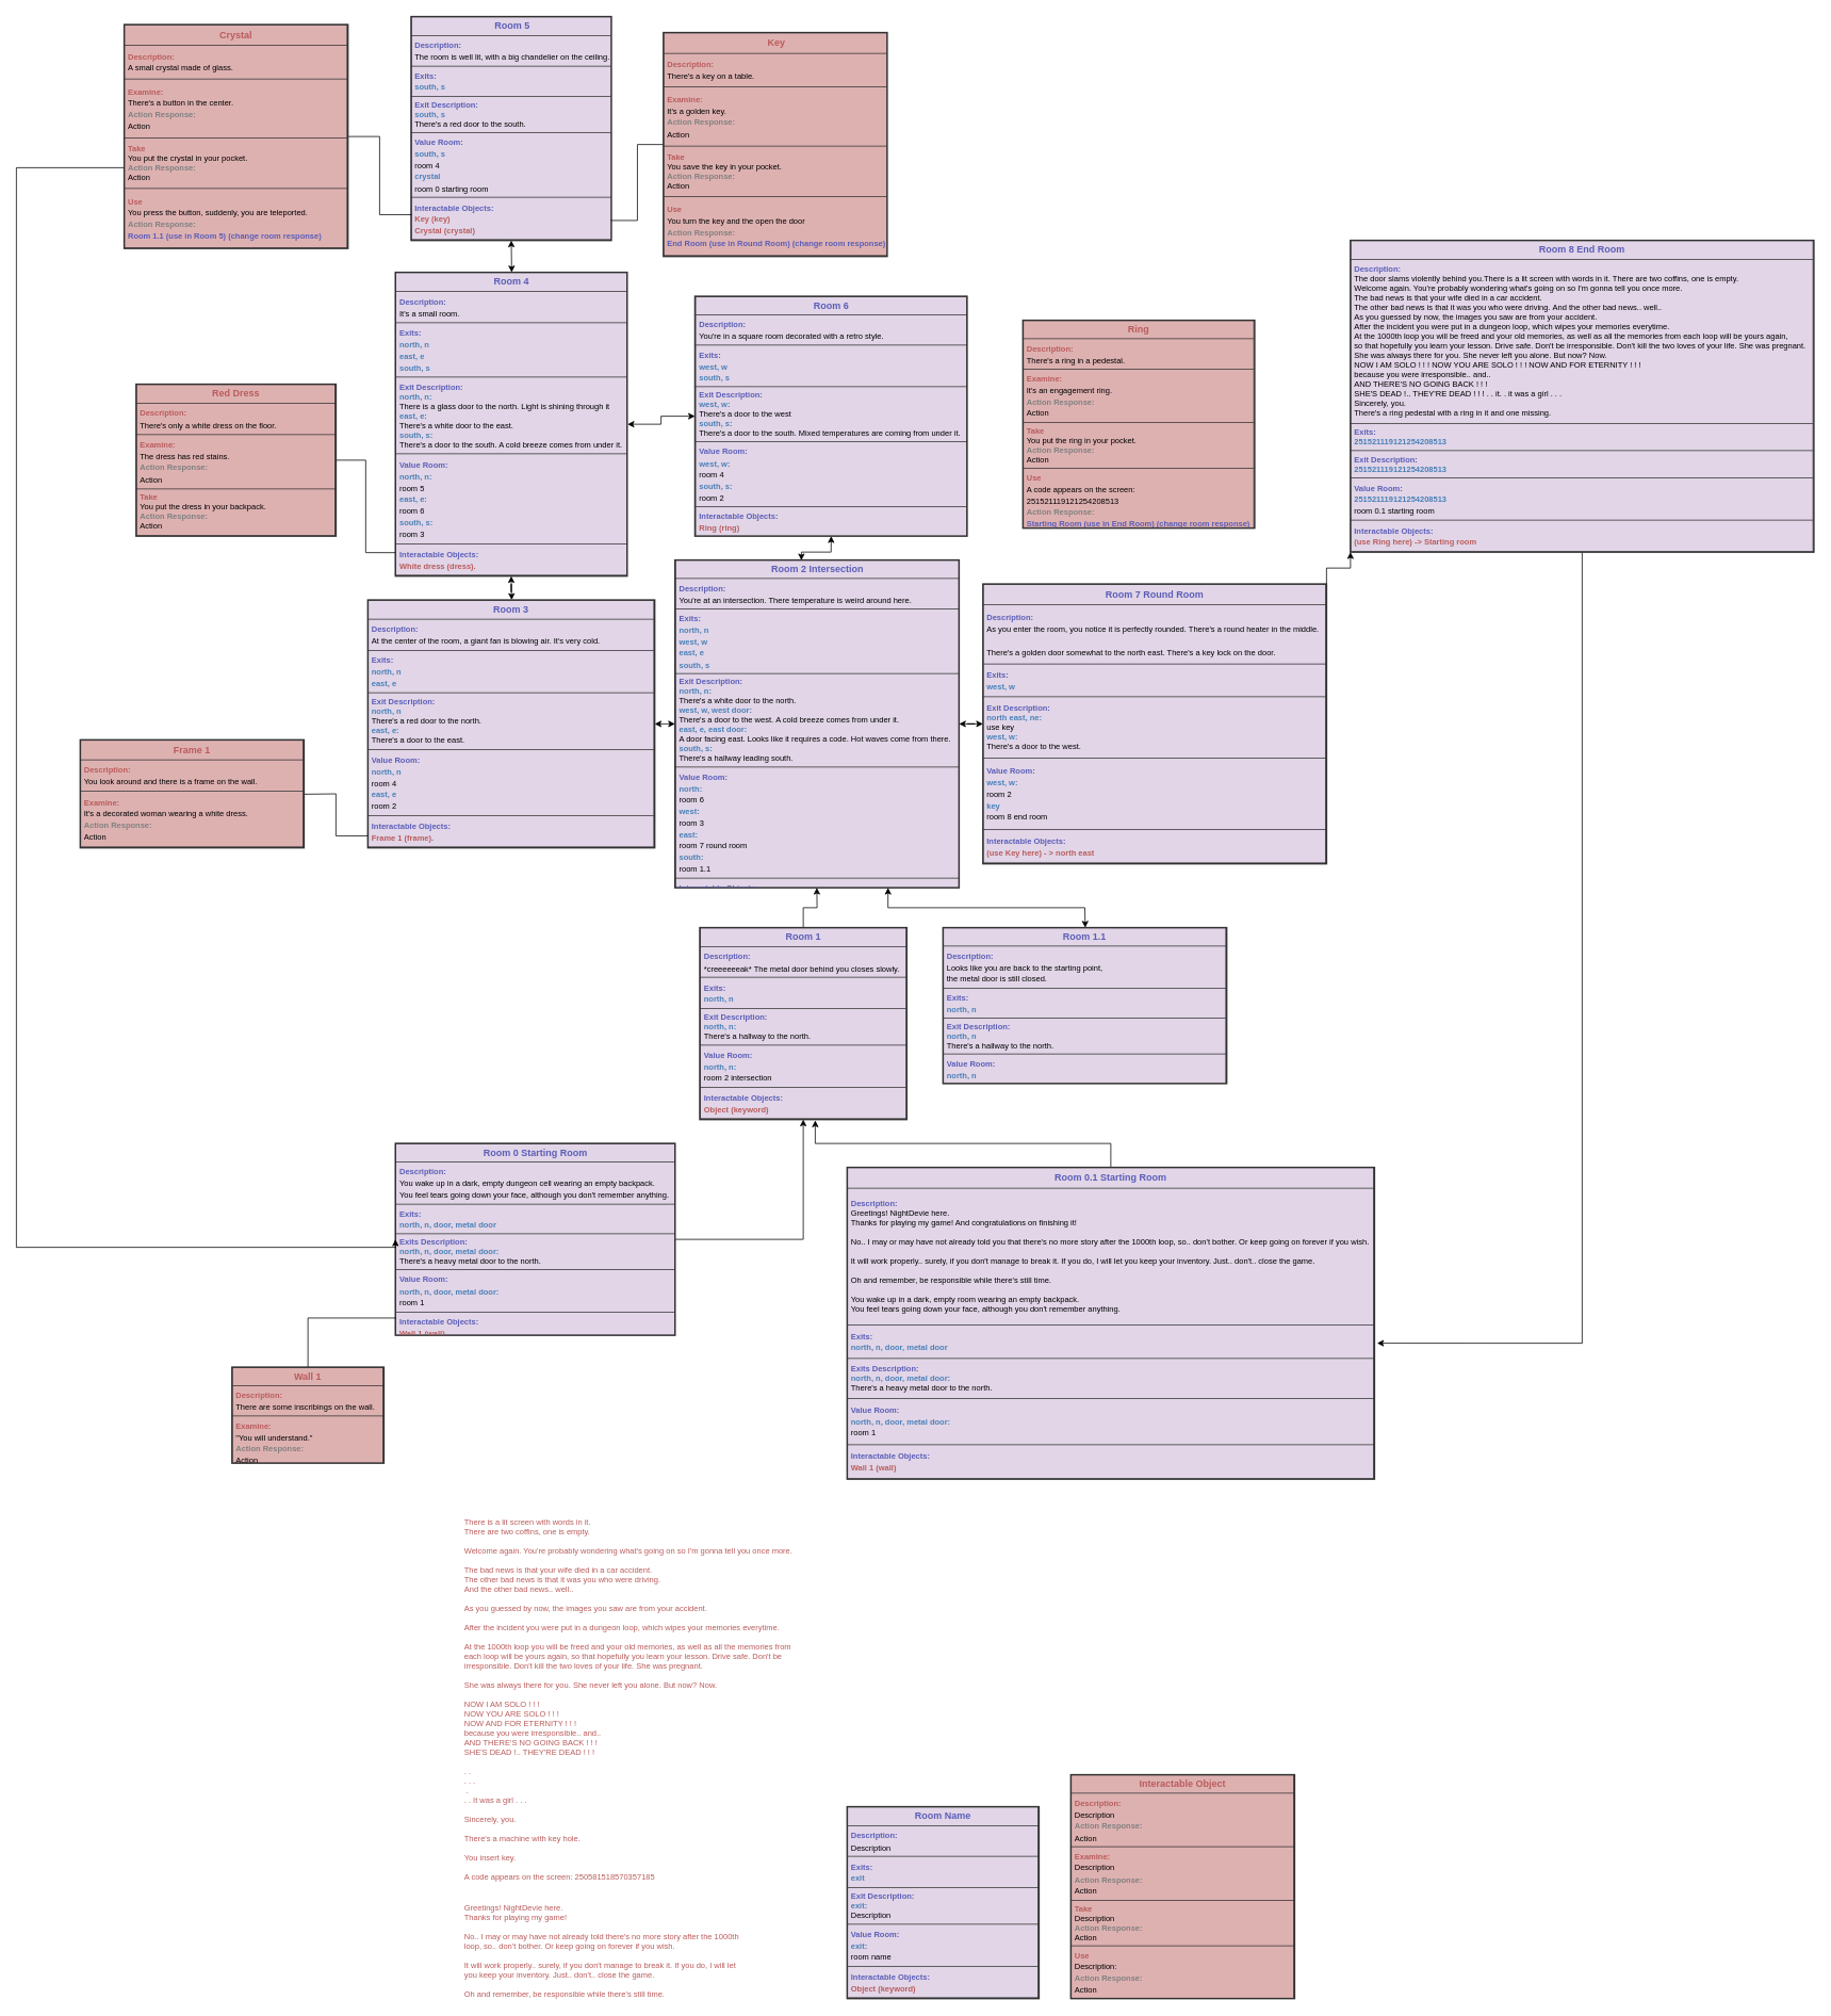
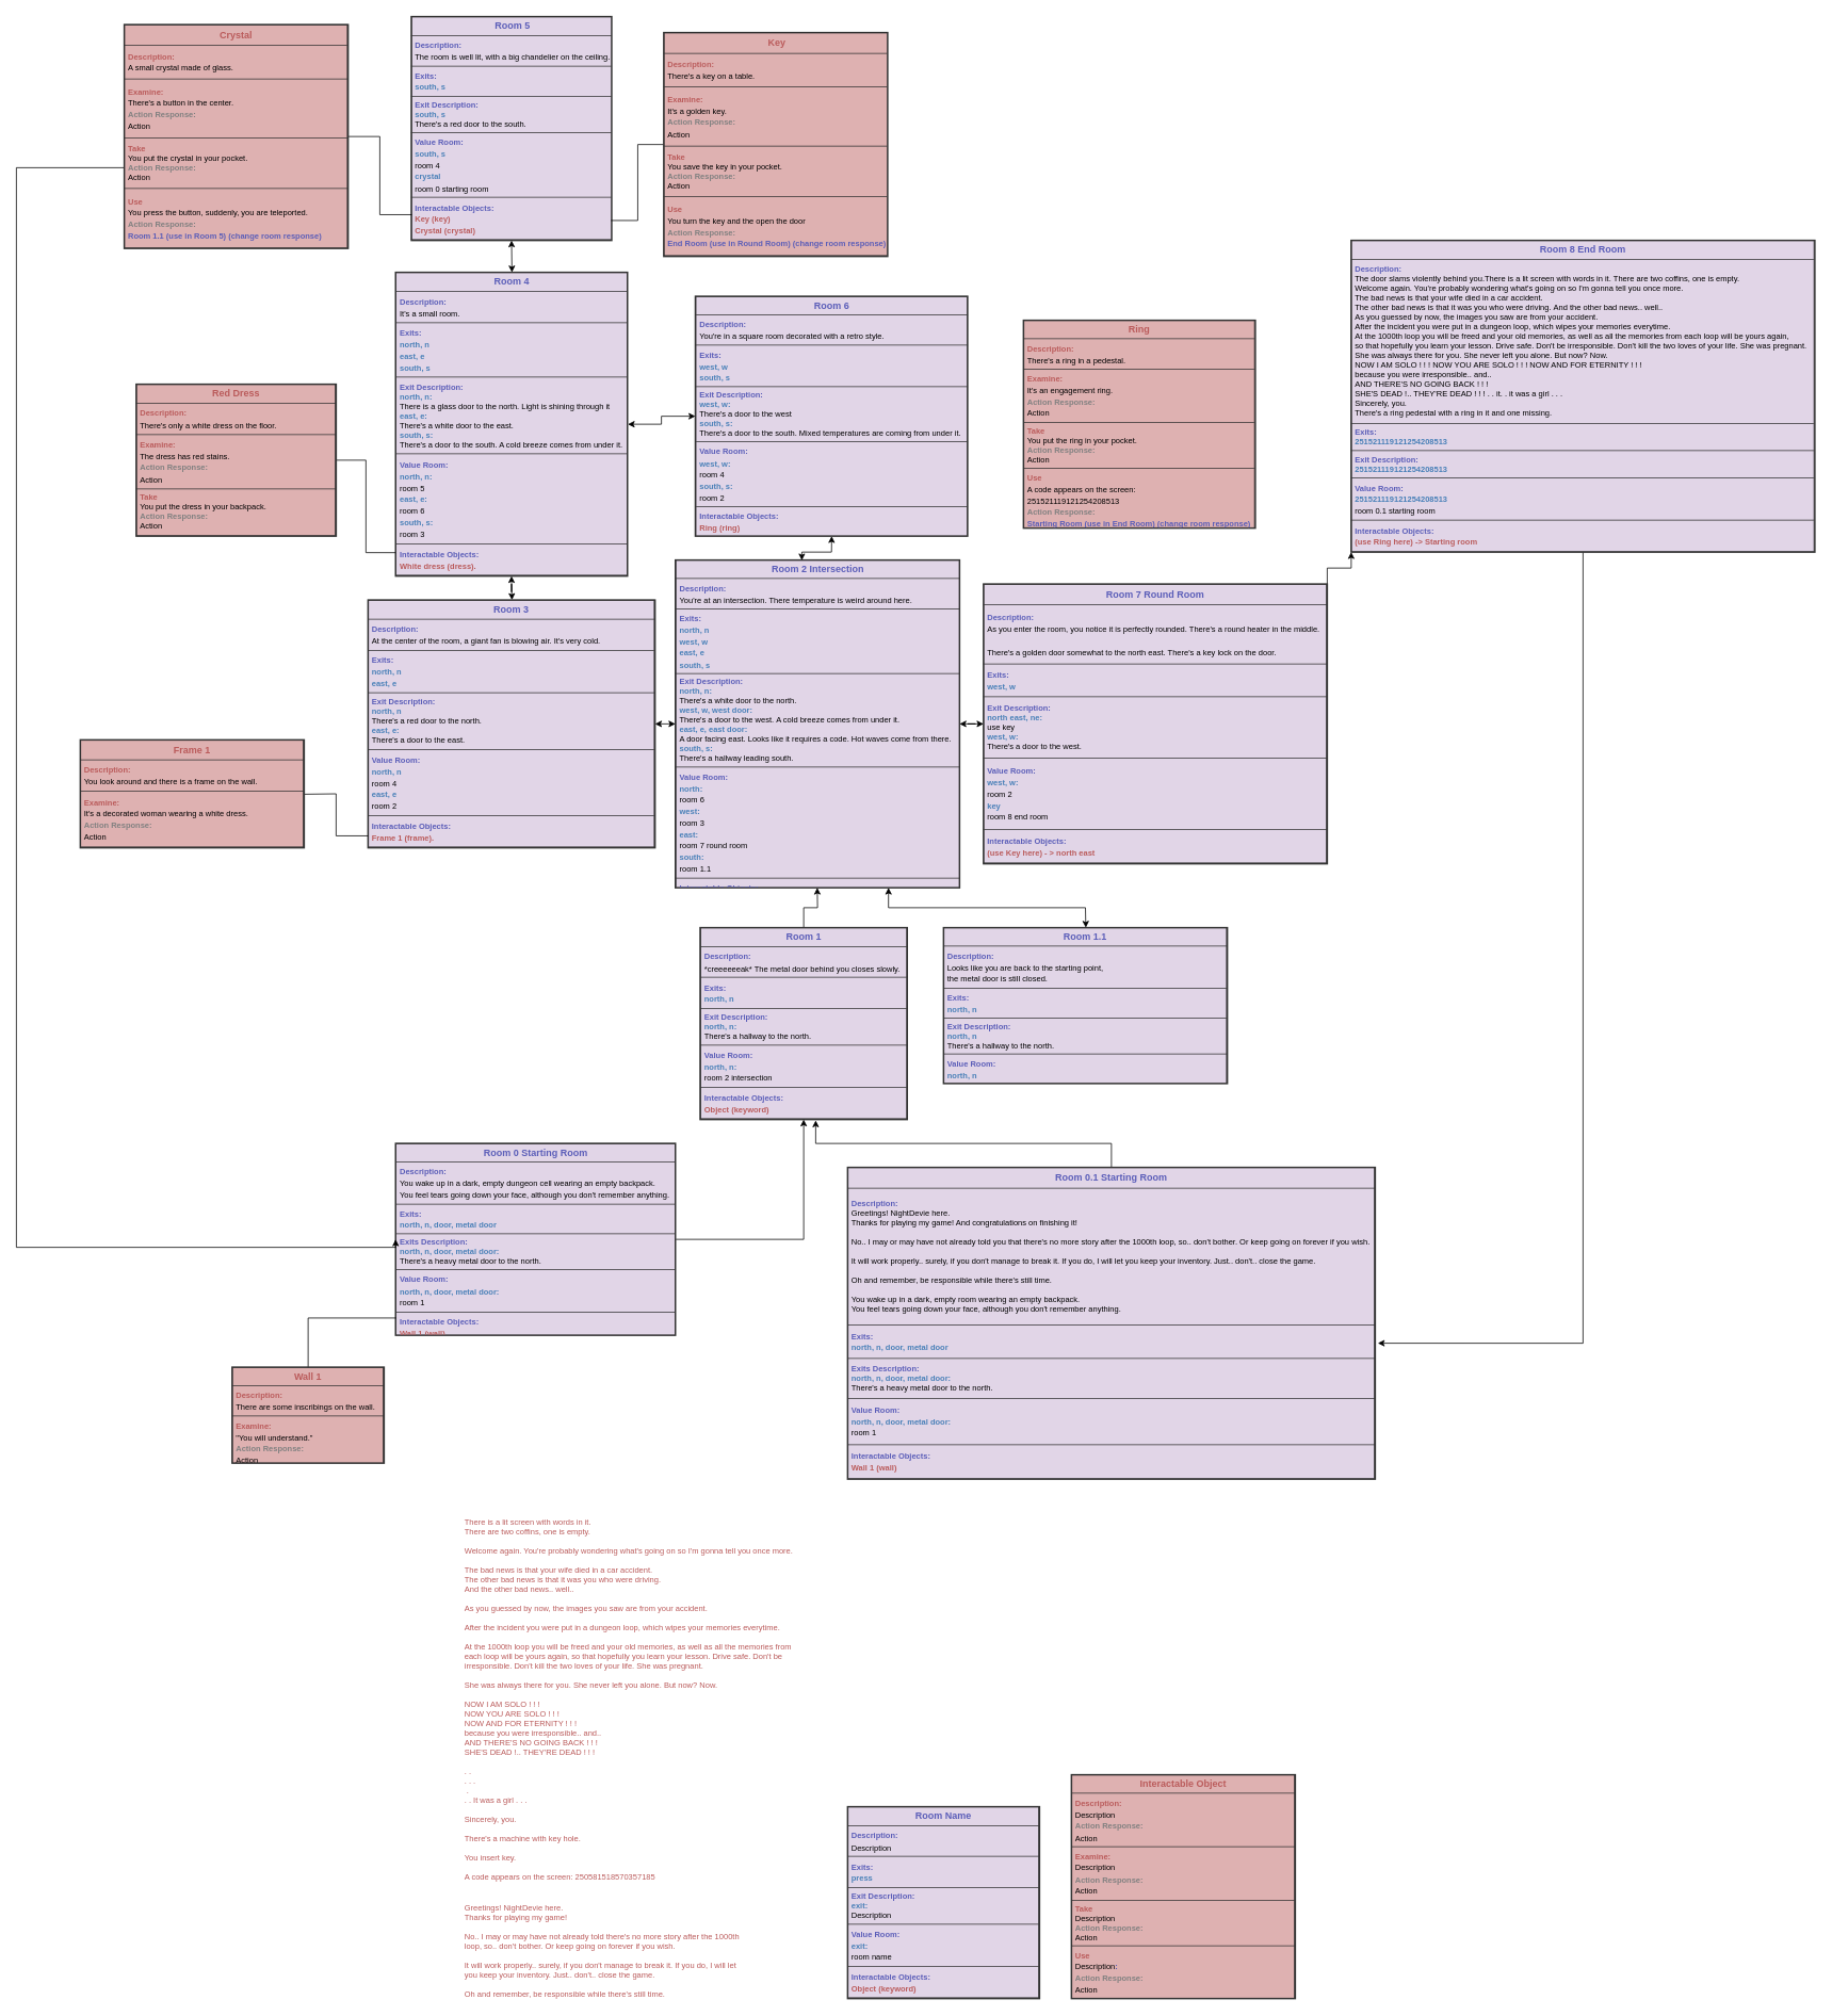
- <mxCell id="4" value="&lt;table border=&quot;1&quot; width=&quot;100%&quot; height=&quot;100%&quot; cellpadding=&quot;4&quot; style=&quot;width: 100%; height: 100%; border-collapse: collapse; border: 1px solid rgb(51, 51, 51);&quot;&gt;&lt;tbody&gt;&lt;tr&gt;&lt;th style=&quot;border-collapse: collapse;&quot; border=&quot;1&quot; align=&quot;center&quot;&gt;&lt;b&gt;&lt;font style=&quot;font-size: 12px;&quot; color=&quot;#5a5db8&quot;&gt;Room Name&lt;/font&gt;&lt;/b&gt;&lt;/th&gt;&lt;/tr&gt;&lt;tr&gt;&lt;td&gt;&lt;font size=&quot;1&quot; color=&quot;#5a5db8&quot;&gt;&lt;b&gt;Description:&lt;/b&gt;&lt;/font&gt;&lt;br&gt;&lt;font style=&quot;font-size: 10px;&quot;&gt;Description&lt;/font&gt;&lt;br&gt;&lt;/td&gt;&lt;/tr&gt;&lt;tr&gt;&lt;td style=&quot;border-collapse: collapse;&quot; border=&quot;1&quot;&gt;&lt;font size=&quot;1&quot; color=&quot;#5a5db8&quot;&gt;&lt;b style=&quot;&quot;&gt;Exits:&lt;/b&gt;&lt;/font&gt;&lt;br&gt;&lt;font color=&quot;#4980b8&quot;&gt;&lt;span style=&quot;font-size: 10px;&quot;&gt;&lt;b&gt;exit&lt;/b&gt;&lt;/span&gt;&lt;/font&gt;&lt;/td&gt;&lt;/tr&gt;&lt;tr style=&quot;font-size: 10px;&quot;&gt;&lt;td&gt;&lt;font style=&quot;&quot; color=&quot;#5a5db8&quot;&gt;&lt;b style=&quot;&quot;&gt;&lt;font style=&quot;font-size: 10px;&quot;&gt;Exit Description:&lt;/font&gt;&lt;br&gt;&lt;/b&gt;&lt;/font&gt;&lt;font color=&quot;#4980b8&quot;&gt;&lt;b&gt;exit:&lt;br&gt;&lt;/b&gt;&lt;/font&gt;Description&lt;/td&gt;&lt;/tr&gt;&lt;tr&gt;&lt;td&gt;&lt;font color=&quot;#5a5db8&quot;&gt;&lt;span style=&quot;font-size: 10px;&quot;&gt;&lt;b&gt;Value Room:&lt;br&gt;&lt;/b&gt;&lt;/span&gt;&lt;/font&gt;&lt;font color=&quot;#4980b8&quot;&gt;&lt;span style=&quot;font-size: 10px;&quot;&gt;&lt;b&gt;exit:&lt;/b&gt;&lt;/span&gt;&lt;/font&gt;&lt;br&gt;&lt;font style=&quot;font-size: 10px;&quot;&gt;room name&lt;/font&gt;&lt;/td&gt;&lt;/tr&gt;&lt;tr&gt;&lt;td style=&quot;border-collapse: collapse;&quot; border=&quot;1&quot;&gt;&lt;font style=&quot;font-size: 10px;&quot;&gt;&lt;font color=&quot;#5a5db8&quot;&gt;&lt;b&gt;Interactable Objects:&lt;br&gt;&lt;/b&gt;&lt;/font&gt;&lt;b&gt;&lt;font color=&quot;#ba5b5b&quot;&gt;Object (keyword)&lt;/font&gt;&lt;/b&gt;&lt;/font&gt;&lt;/td&gt;&lt;/tr&gt;&lt;/tbody&gt;&lt;/table&gt;" style="text;html=1;overflow=fill;fillColor=#e1d5e7;strokeColor=#333333;perimeterSpacing=0;strokeWidth=2;snapToPoint=1;autosize=0;rounded=0;glass=0;sketch=0;shadow=0;" vertex="1" parent="1"><mxGeometry x="1060" y="2260" width="240" height="240" as="geometry" /></mxCell>
+ <mxCell id="4" value="&lt;table border=&quot;1&quot; width=&quot;100%&quot; height=&quot;100%&quot; cellpadding=&quot;4&quot; style=&quot;width: 100%; height: 100%; border-collapse: collapse; border: 1px solid rgb(51, 51, 51);&quot;&gt;&lt;tbody&gt;&lt;tr&gt;&lt;th style=&quot;border-collapse: collapse;&quot; border=&quot;1&quot; align=&quot;center&quot;&gt;&lt;b&gt;&lt;font style=&quot;font-size: 12px;&quot; color=&quot;#5a5db8&quot;&gt;Room Name&lt;/font&gt;&lt;/b&gt;&lt;/th&gt;&lt;/tr&gt;&lt;tr&gt;&lt;td&gt;&lt;font size=&quot;1&quot; color=&quot;#5a5db8&quot;&gt;&lt;b&gt;Description:&lt;/b&gt;&lt;/font&gt;&lt;br&gt;&lt;font style=&quot;font-size: 10px;&quot;&gt;Description&lt;/font&gt;&lt;br&gt;&lt;/td&gt;&lt;/tr&gt;&lt;tr&gt;&lt;td style=&quot;border-collapse: collapse;&quot; border=&quot;1&quot;&gt;&lt;font size=&quot;1&quot; color=&quot;#5a5db8&quot;&gt;&lt;b style=&quot;&quot;&gt;Exits:&lt;/b&gt;&lt;/font&gt;&lt;br&gt;&lt;font color=&quot;#4980b8&quot;&gt;&lt;span style=&quot;font-size: 10px;&quot;&gt;&lt;b&gt;press&lt;/b&gt;&lt;/span&gt;&lt;/font&gt;&lt;/td&gt;&lt;/tr&gt;&lt;tr style=&quot;font-size: 10px;&quot;&gt;&lt;td&gt;&lt;font style=&quot;&quot; color=&quot;#5a5db8&quot;&gt;&lt;b style=&quot;&quot;&gt;&lt;font style=&quot;font-size: 10px;&quot;&gt;Exit Description:&lt;/font&gt;&lt;br&gt;&lt;/b&gt;&lt;/font&gt;&lt;font color=&quot;#4980b8&quot;&gt;&lt;b&gt;exit:&lt;br&gt;&lt;/b&gt;&lt;/font&gt;Description&lt;/td&gt;&lt;/tr&gt;&lt;tr&gt;&lt;td&gt;&lt;font color=&quot;#5a5db8&quot;&gt;&lt;span style=&quot;font-size: 10px;&quot;&gt;&lt;b&gt;Value Room:&lt;br&gt;&lt;/b&gt;&lt;/span&gt;&lt;/font&gt;&lt;font color=&quot;#4980b8&quot;&gt;&lt;span style=&quot;font-size: 10px;&quot;&gt;&lt;b&gt;exit:&lt;/b&gt;&lt;/span&gt;&lt;/font&gt;&lt;br&gt;&lt;font style=&quot;font-size: 10px;&quot;&gt;room name&lt;/font&gt;&lt;/td&gt;&lt;/tr&gt;&lt;tr&gt;&lt;td style=&quot;border-collapse: collapse;&quot; border=&quot;1&quot;&gt;&lt;font style=&quot;font-size: 10px;&quot;&gt;&lt;font color=&quot;#5a5db8&quot;&gt;&lt;b&gt;Interactable Objects:&lt;br&gt;&lt;/b&gt;&lt;/font&gt;&lt;b&gt;&lt;font color=&quot;#ba5b5b&quot;&gt;Object (keyword)&lt;/font&gt;&lt;/b&gt;&lt;/font&gt;&lt;/td&gt;&lt;/tr&gt;&lt;/tbody&gt;&lt;/table&gt;" style="text;html=1;overflow=fill;fillColor=#e1d5e7;strokeColor=#333333;perimeterSpacing=0;strokeWidth=2;snapToPoint=1;autosize=0;rounded=0;glass=0;sketch=0;shadow=0;" vertex="1" parent="1"><mxGeometry x="1060" y="2260" width="240" height="240" as="geometry" /></mxCell>
